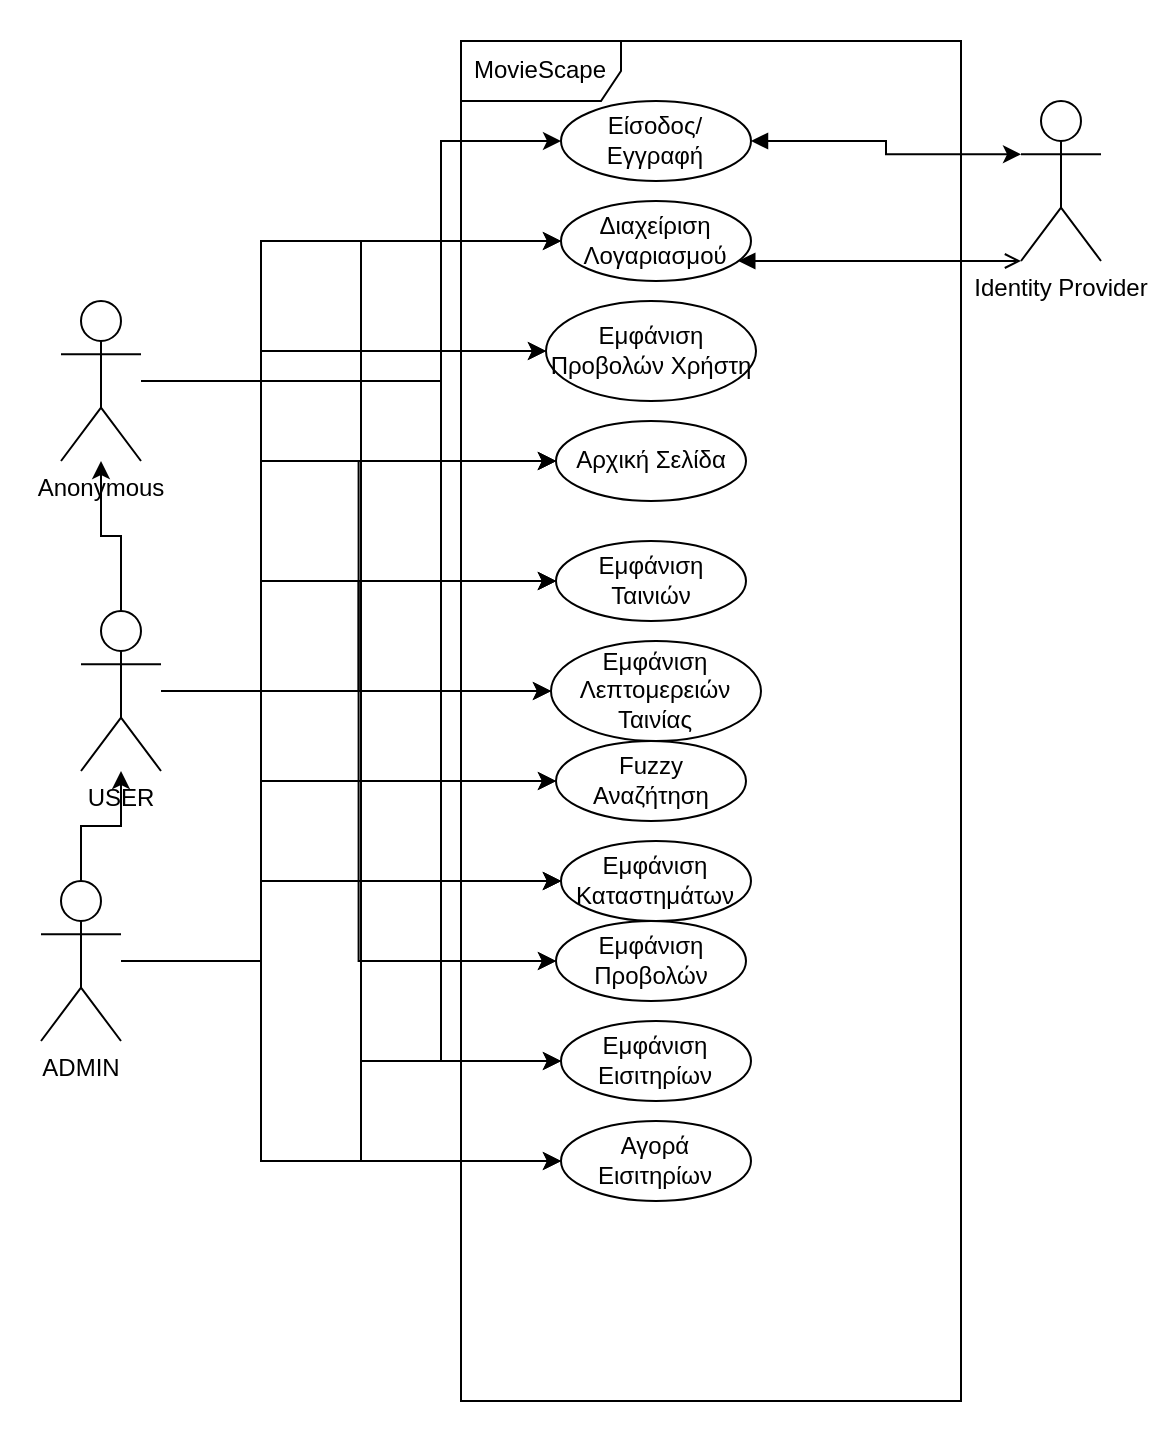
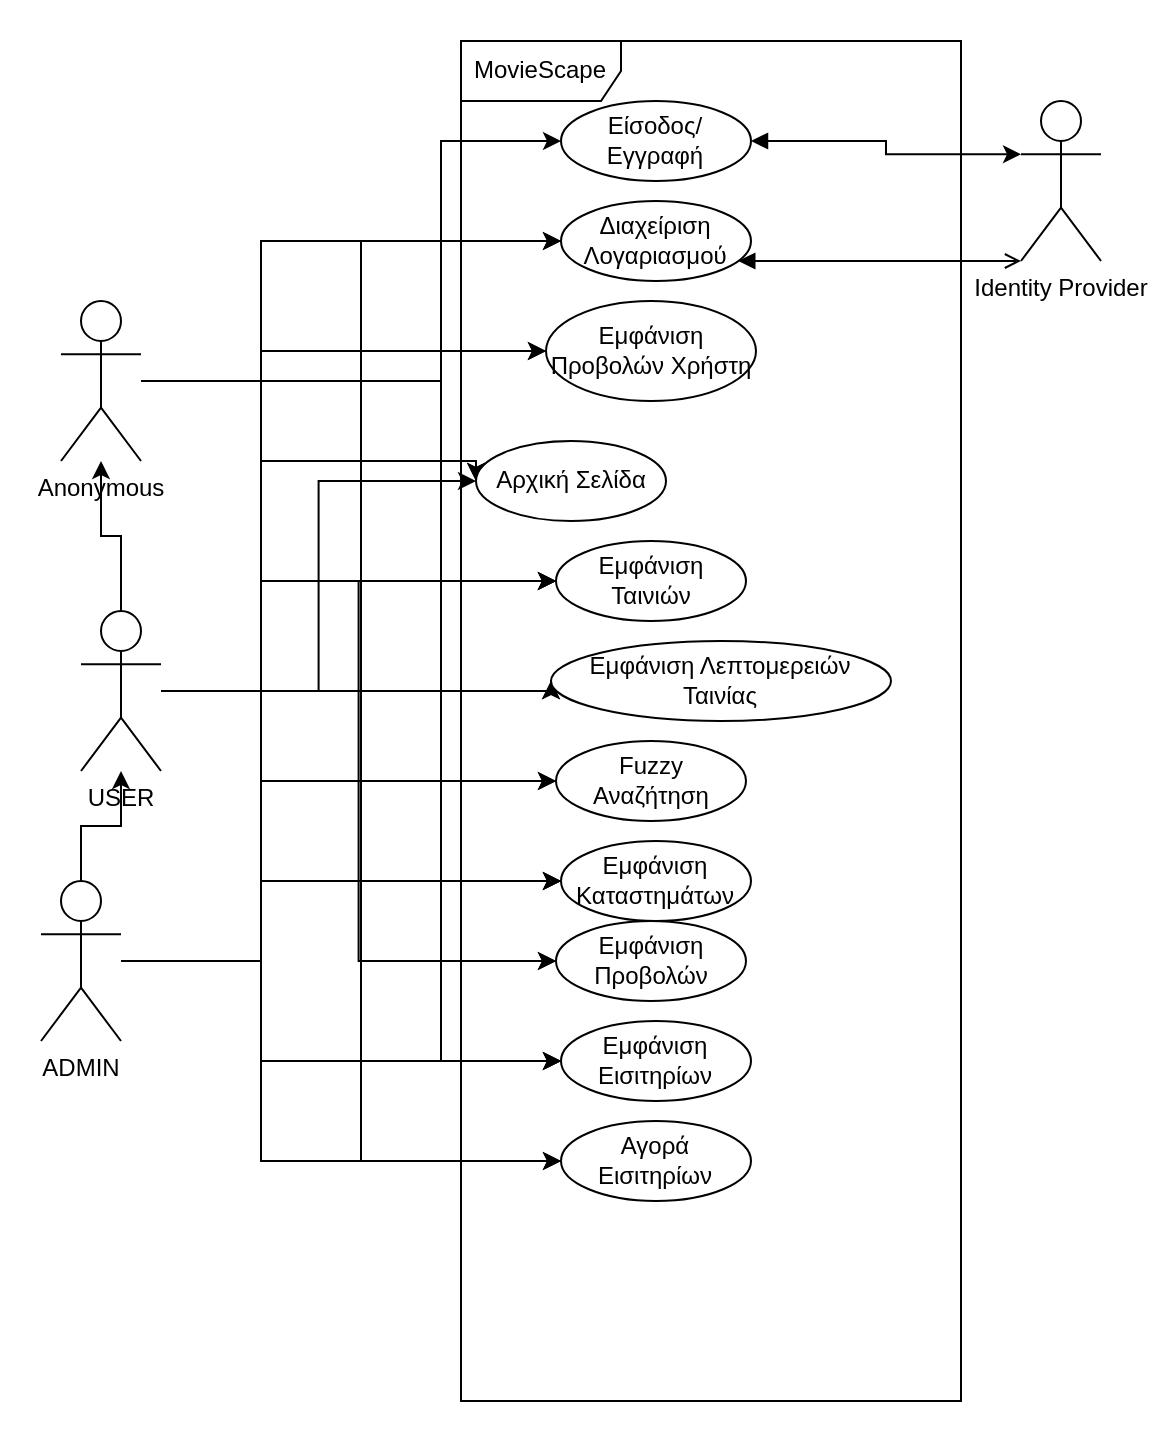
- <mxCell id="34" value="Αρχική Σελίδα" style="ellipse;whiteSpace=wrap;html=1;" parent="1" vertex="1"><mxGeometry x="277.5" y="210" width="95" height="40" as="geometry" /></mxCell>
+ <mxCell id="34" value="Αρχική Σελίδα" style="ellipse;whiteSpace=wrap;html=1;" parent="1" vertex="1"><mxGeometry x="237.5" y="220" width="95" height="40" as="geometry" /></mxCell>
- <mxCell id="36" value="Εμφάνιση Λεπτομερειών Ταινίας" style="ellipse;whiteSpace=wrap;html=1;" parent="1" vertex="1"><mxGeometry x="275" y="320" width="105" height="50" as="geometry" /></mxCell>
+ <mxCell id="36" value="Εμφάνιση Λεπτομερειών Ταινίας" style="ellipse;whiteSpace=wrap;html=1;" parent="1" vertex="1"><mxGeometry x="275" y="320" width="170" height="40" as="geometry" /></mxCell>
+ <mxCell id="22" style="edgeStyle=orthogonalEdgeStyle;rounded=0;orthogonalLoop=1;jettySize=auto;html=1;entryX=0;entryY=0.5;entryDx=0;entryDy=0;" parent="1" source="31" target="38" edge="1"><mxGeometry relative="1" as="geometry"><Array as="points"><mxPoint x="130" y="480" /><mxPoint x="130" y="530" /></Array></mxGeometry></mxCell>
